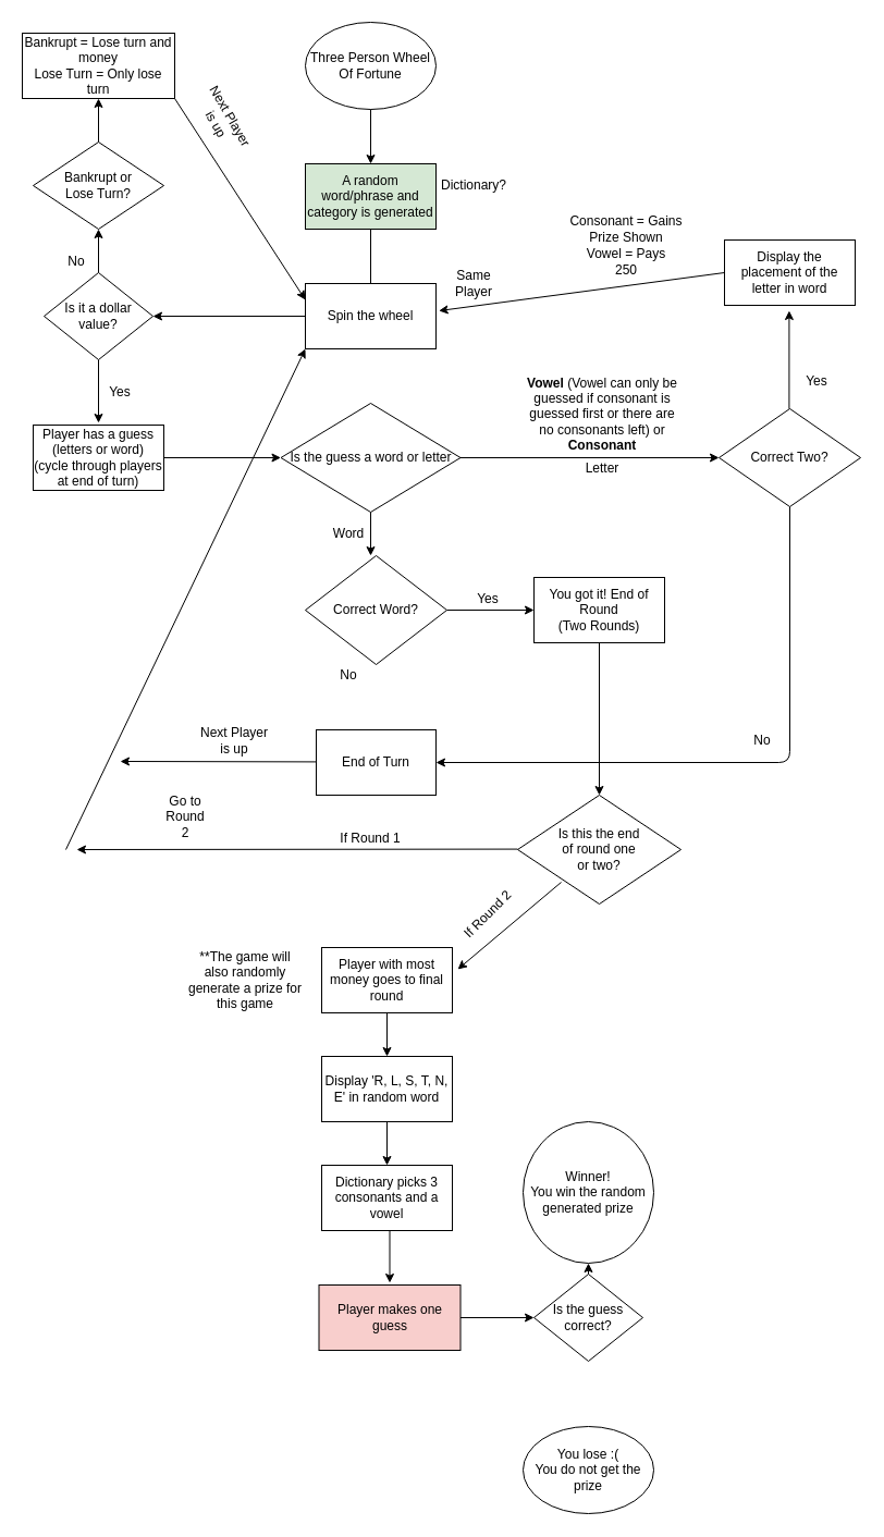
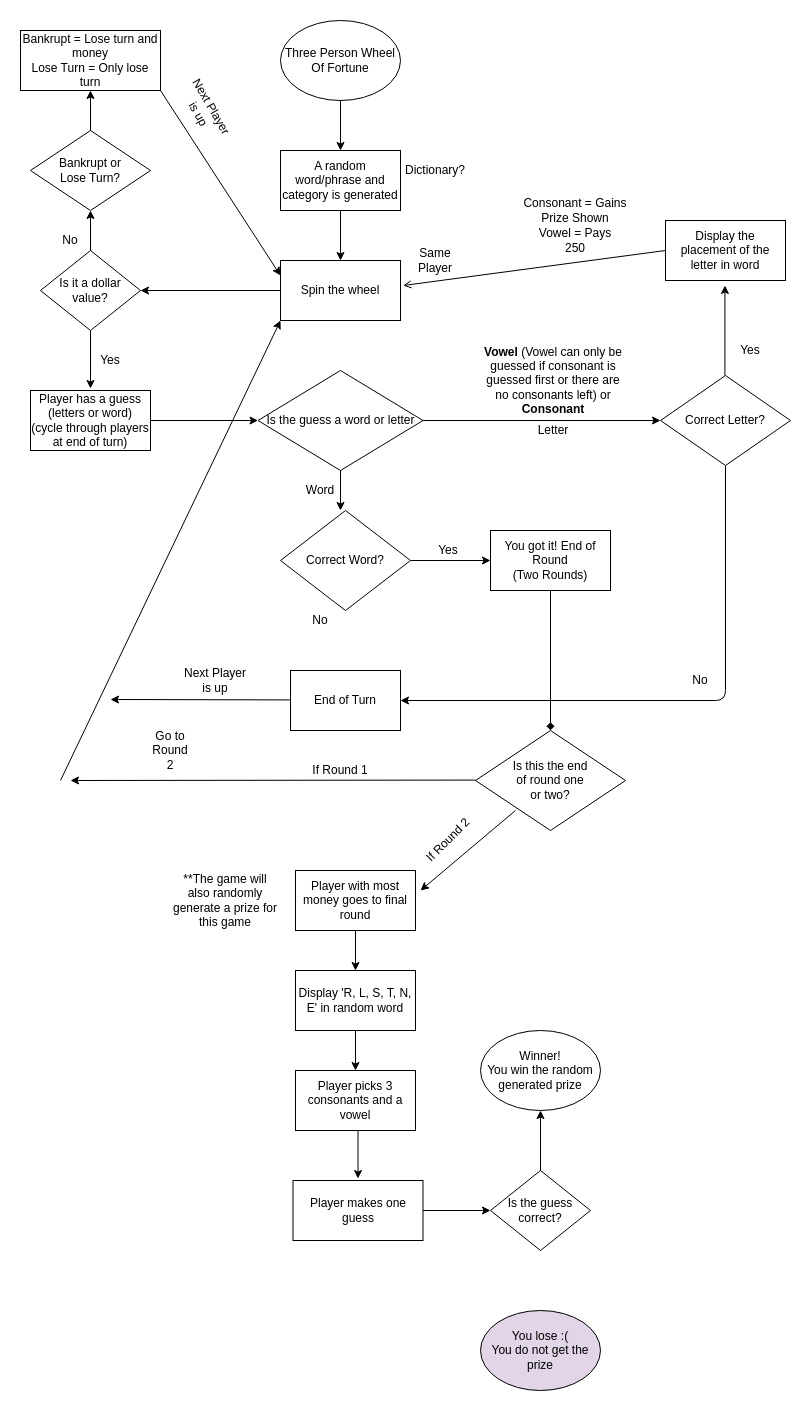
- <mxCell id="3" value="A random word/phrase and category is generated" style="rounded=0;whiteSpace=wrap;html=1;fillColor=#d5e8d4;" vertex="1" parent="1"><mxGeometry x="280" y="150" width="120" height="60" as="geometry" /></mxCell>
+ <mxCell id="3" value="A random word/phrase and category is generated" style="rounded=0;whiteSpace=wrap;html=1;" vertex="1" parent="1"><mxGeometry x="280" y="150" width="120" height="60" as="geometry" /></mxCell>
- <mxCell id="41" value="" style="endArrow=none;html=1;entryX=0.5;entryY=0;entryDx=0;entryDy=0;exitX=0.5;exitY=1;exitDx=0;exitDy=0;" edge="1" parent="1" source="3" target="40"><mxGeometry width="50" height="50" relative="1" as="geometry"><mxPoint x="300" y="410" as="sourcePoint" /><mxPoint x="350" y="360" as="targetPoint" /></mxGeometry></mxCell>
+ <mxCell id="41" value="" style="endArrow=classic;html=1;entryX=0.5;entryY=0;entryDx=0;entryDy=0;exitX=0.5;exitY=1;exitDx=0;exitDy=0;" edge="1" parent="1" source="3" target="40"><mxGeometry width="50" height="50" relative="1" as="geometry"><mxPoint x="300" y="410" as="sourcePoint" /><mxPoint x="350" y="360" as="targetPoint" /></mxGeometry></mxCell>
- <mxCell id="22" value="" style="endArrow=classic;html=1;entryX=1.022;entryY=0.417;entryDx=0;entryDy=0;exitX=0;exitY=0.5;exitDx=0;exitDy=0;entryPerimeter=0;" edge="1" parent="1" source="21" target="40"><mxGeometry width="50" height="50" relative="1" as="geometry"><mxPoint x="420" y="440" as="sourcePoint" /><mxPoint x="470" y="390" as="targetPoint" /></mxGeometry></mxCell>
+ <mxCell id="22" value="" style="endArrow=open;html=1;entryX=1.022;entryY=0.417;entryDx=0;entryDy=0;exitX=0;exitY=0.5;exitDx=0;exitDy=0;entryPerimeter=0;" edge="1" parent="1" source="21" target="40"><mxGeometry width="50" height="50" relative="1" as="geometry"><mxPoint x="420" y="440" as="sourcePoint" /><mxPoint x="470" y="390" as="targetPoint" /></mxGeometry></mxCell>
- <mxCell id="16" value="Correct Two?" style="rhombus;whiteSpace=wrap;html=1;" vertex="1" parent="1"><mxGeometry x="660" y="375" width="130" height="90" as="geometry" /></mxCell>
+ <mxCell id="16" value="Correct Letter?" style="rhombus;whiteSpace=wrap;html=1;" vertex="1" parent="1"><mxGeometry x="660" y="375" width="130" height="90" as="geometry" /></mxCell>
- <mxCell id="29" value="" style="endArrow=classic;html=1;entryX=0.5;entryY=0;entryDx=0;entryDy=0;exitX=0.5;exitY=1;exitDx=0;exitDy=0;" edge="1" parent="1" source="27" target="28"><mxGeometry width="50" height="50" relative="1" as="geometry"><mxPoint x="530" y="660" as="sourcePoint" /><mxPoint x="580" y="610" as="targetPoint" /></mxGeometry></mxCell>
+ <mxCell id="29" value="" style="endArrow=diamond;html=1;entryX=0.5;entryY=0;entryDx=0;entryDy=0;exitX=0.5;exitY=1;exitDx=0;exitDy=0;" edge="1" parent="1" source="27" target="28"><mxGeometry width="50" height="50" relative="1" as="geometry"><mxPoint x="530" y="660" as="sourcePoint" /><mxPoint x="580" y="610" as="targetPoint" /></mxGeometry></mxCell>
- <mxCell id="61" value="Winner! &lt;br&gt;You win the random generated prize" style="ellipse;whiteSpace=wrap;html=1;" vertex="1" parent="1"><mxGeometry x="480" y="1030" width="120" height="130" as="geometry" /></mxCell>
+ <mxCell id="61" value="Winner! &lt;br&gt;You win the random generated prize" style="ellipse;whiteSpace=wrap;html=1;" vertex="1" parent="1"><mxGeometry x="480" y="1030" width="120" height="80" as="geometry" /></mxCell>
- <mxCell id="56" value="Dictionary picks 3 consonants and a vowel" style="rounded=0;whiteSpace=wrap;html=1;" vertex="1" parent="1"><mxGeometry x="295" y="1070" width="120" height="60" as="geometry" /></mxCell>
+ <mxCell id="56" value="Player picks 3 consonants and a vowel" style="rounded=0;whiteSpace=wrap;html=1;" vertex="1" parent="1"><mxGeometry x="295" y="1070" width="120" height="60" as="geometry" /></mxCell>
- <mxCell id="39" value="Player makes one guess" style="rounded=0;whiteSpace=wrap;html=1;fillColor=#f8cecc;" vertex="1" parent="1"><mxGeometry x="292.5" y="1180" width="130" height="60" as="geometry" /></mxCell>
+ <mxCell id="39" value="Player makes one guess" style="rounded=0;whiteSpace=wrap;html=1;" vertex="1" parent="1"><mxGeometry x="292.5" y="1180" width="130" height="60" as="geometry" /></mxCell>
- <mxCell id="62" value="You lose :( &lt;br&gt;You do not get the prize" style="ellipse;whiteSpace=wrap;html=1;" vertex="1" parent="1"><mxGeometry x="480" y="1310" width="120" height="80" as="geometry" /></mxCell>
+ <mxCell id="62" value="You lose :( &lt;br&gt;You do not get the prize" style="ellipse;whiteSpace=wrap;html=1;fillColor=#e1d5e7;" vertex="1" parent="1"><mxGeometry x="480" y="1310" width="120" height="80" as="geometry" /></mxCell>
